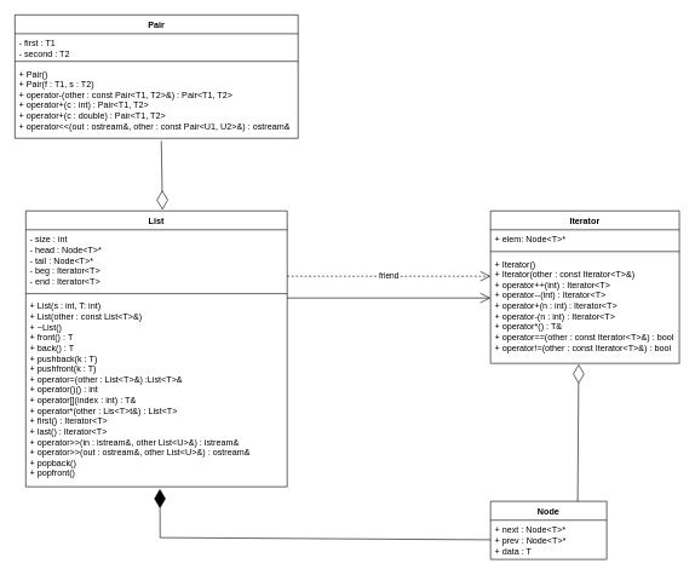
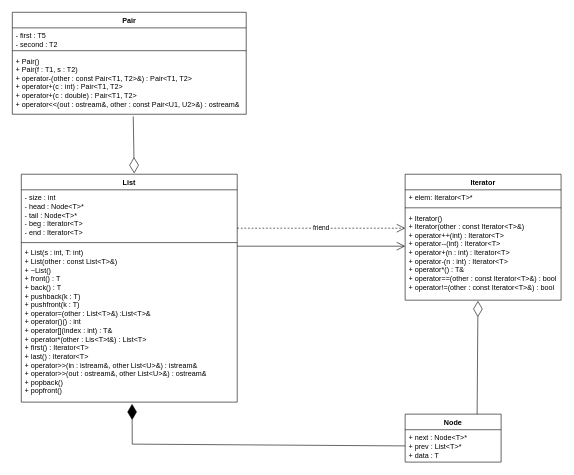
- <mxCell id="17" value="- first : T1&lt;div&gt;- second : T2&lt;br&gt;&lt;div&gt;&lt;br&gt;&lt;/div&gt;&lt;/div&gt;" style="text;strokeColor=none;fillColor=none;align=left;verticalAlign=top;spacingLeft=4;spacingRight=4;overflow=hidden;rotatable=0;points=[[0,0.5],[1,0.5]];portConstraint=eastwest;whiteSpace=wrap;html=1;" vertex="1" parent="16"><mxGeometry y="26" width="390" height="34" as="geometry" /></mxCell>
+ <mxCell id="17" value="- first : T5&lt;div&gt;- second : T2&lt;br&gt;&lt;div&gt;&lt;br&gt;&lt;/div&gt;&lt;/div&gt;" style="text;strokeColor=none;fillColor=none;align=left;verticalAlign=top;spacingLeft=4;spacingRight=4;overflow=hidden;rotatable=0;points=[[0,0.5],[1,0.5]];portConstraint=eastwest;whiteSpace=wrap;html=1;" vertex="1" parent="16"><mxGeometry y="26" width="390" height="34" as="geometry" /></mxCell>
- <mxCell id="7" value="+ elem: Node&amp;lt;T&amp;gt;*" style="text;strokeColor=none;fillColor=none;align=left;verticalAlign=top;spacingLeft=4;spacingRight=4;overflow=hidden;rotatable=0;points=[[0,0.5],[1,0.5]];portConstraint=eastwest;whiteSpace=wrap;html=1;" vertex="1" parent="6"><mxGeometry y="26" width="260" height="26" as="geometry" /></mxCell>
+ <mxCell id="7" value="+ elem: Iterator&amp;lt;T&amp;gt;*" style="text;strokeColor=none;fillColor=none;align=left;verticalAlign=top;spacingLeft=4;spacingRight=4;overflow=hidden;rotatable=0;points=[[0,0.5],[1,0.5]];portConstraint=eastwest;whiteSpace=wrap;html=1;" vertex="1" parent="6"><mxGeometry y="26" width="260" height="26" as="geometry" /></mxCell>
- <mxCell id="11" value="+ next : Node&amp;lt;T&amp;gt;*&lt;div&gt;+ prev : Node&lt;span style=&quot;background-color: transparent; color: light-dark(rgb(0, 0, 0), rgb(255, 255, 255));&quot;&gt;&amp;lt;T&amp;gt;&lt;/span&gt;&lt;span style=&quot;background-color: transparent; color: light-dark(rgb(0, 0, 0), rgb(255, 255, 255));&quot;&gt;*&lt;/span&gt;&lt;/div&gt;&lt;div&gt;+ data : T&lt;/div&gt;" style="text;strokeColor=none;fillColor=none;align=left;verticalAlign=top;spacingLeft=4;spacingRight=4;overflow=hidden;rotatable=0;points=[[0,0.5],[1,0.5]];portConstraint=eastwest;whiteSpace=wrap;html=1;" vertex="1" parent="10"><mxGeometry y="26" width="160" height="54" as="geometry" /></mxCell>
+ <mxCell id="11" value="+ next : Node&amp;lt;T&amp;gt;*&lt;div&gt;+ prev : List&lt;span style=&quot;background-color: transparent; color: light-dark(rgb(0, 0, 0), rgb(255, 255, 255));&quot;&gt;&amp;lt;T&amp;gt;&lt;/span&gt;&lt;span style=&quot;background-color: transparent; color: light-dark(rgb(0, 0, 0), rgb(255, 255, 255));&quot;&gt;*&lt;/span&gt;&lt;/div&gt;&lt;div&gt;+ data : T&lt;/div&gt;" style="text;strokeColor=none;fillColor=none;align=left;verticalAlign=top;spacingLeft=4;spacingRight=4;overflow=hidden;rotatable=0;points=[[0,0.5],[1,0.5]];portConstraint=eastwest;whiteSpace=wrap;html=1;" vertex="1" parent="10"><mxGeometry y="26" width="160" height="54" as="geometry" /></mxCell>
